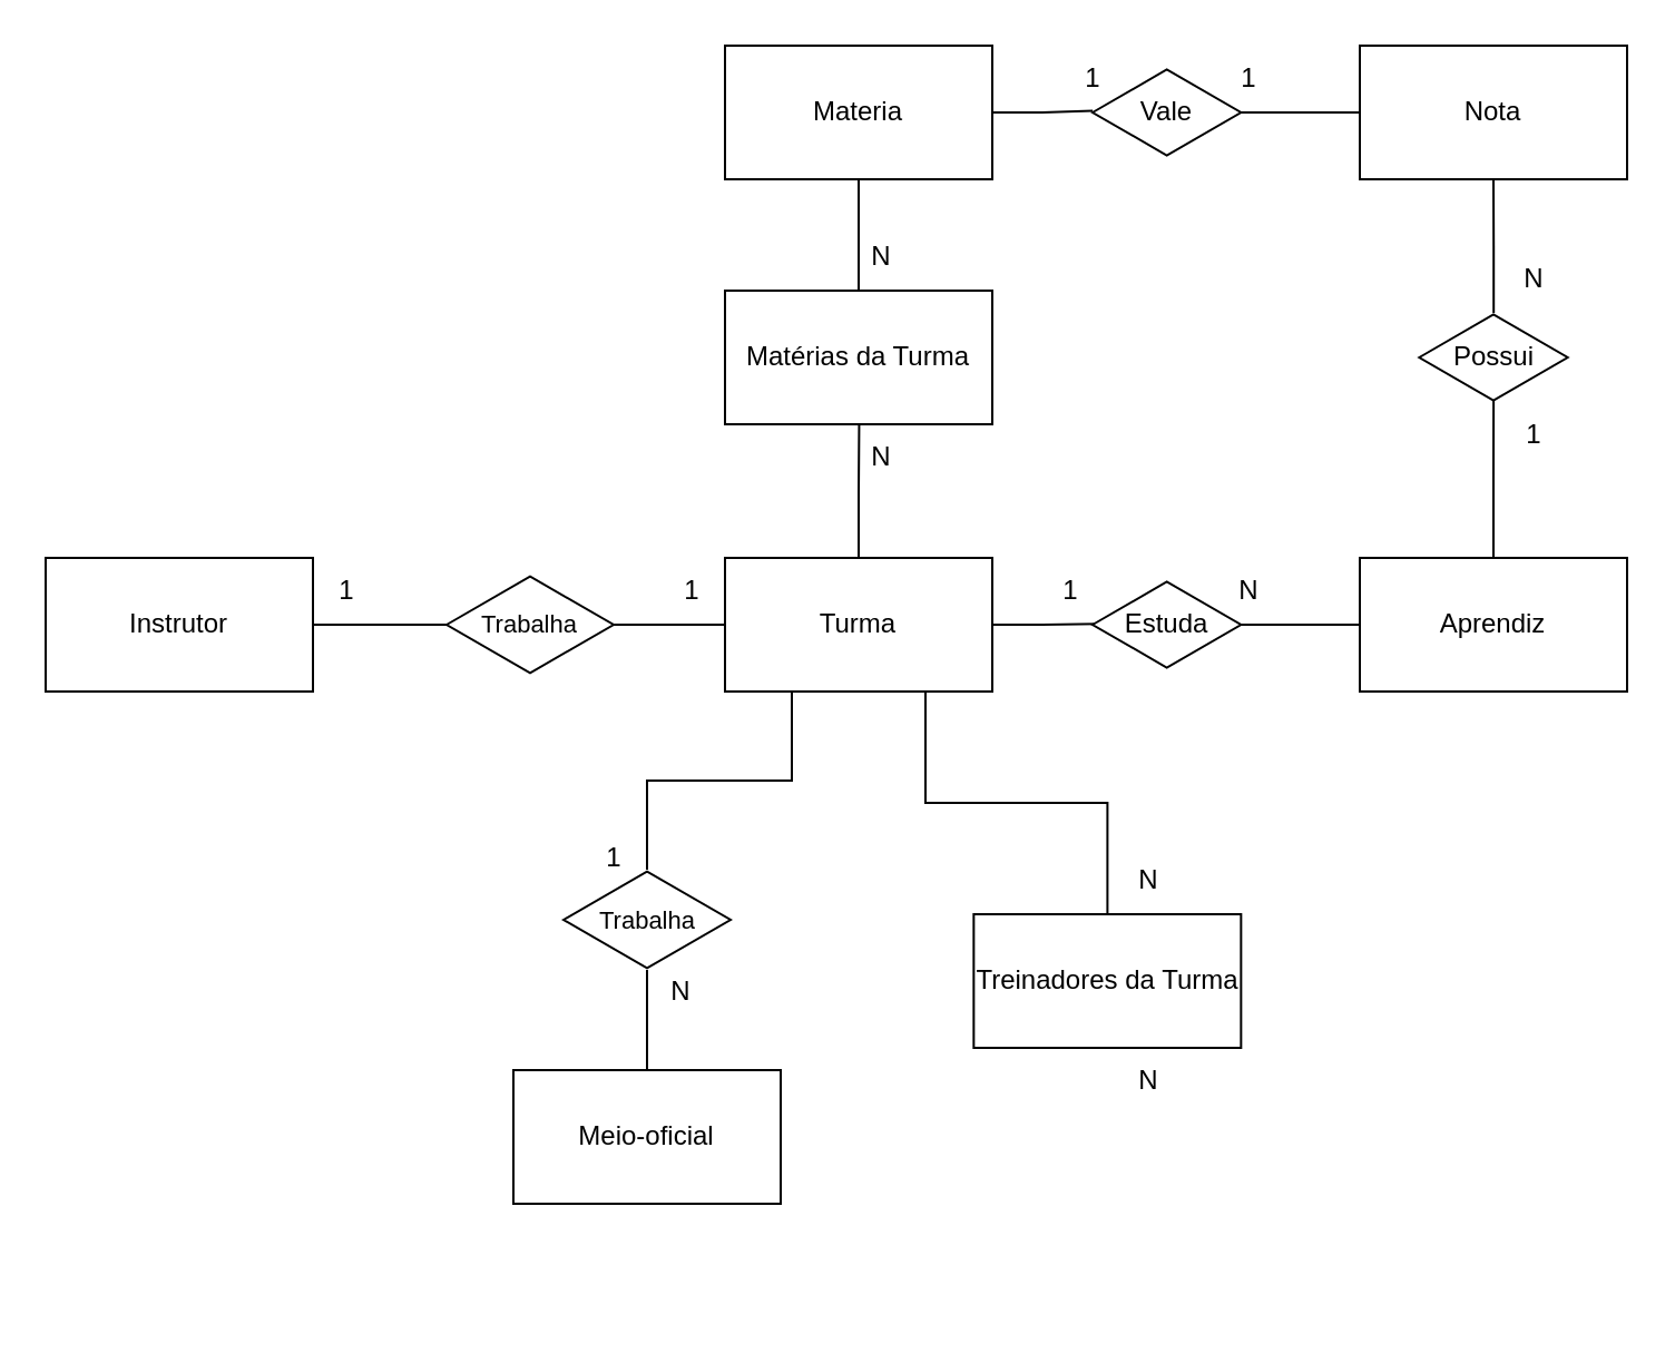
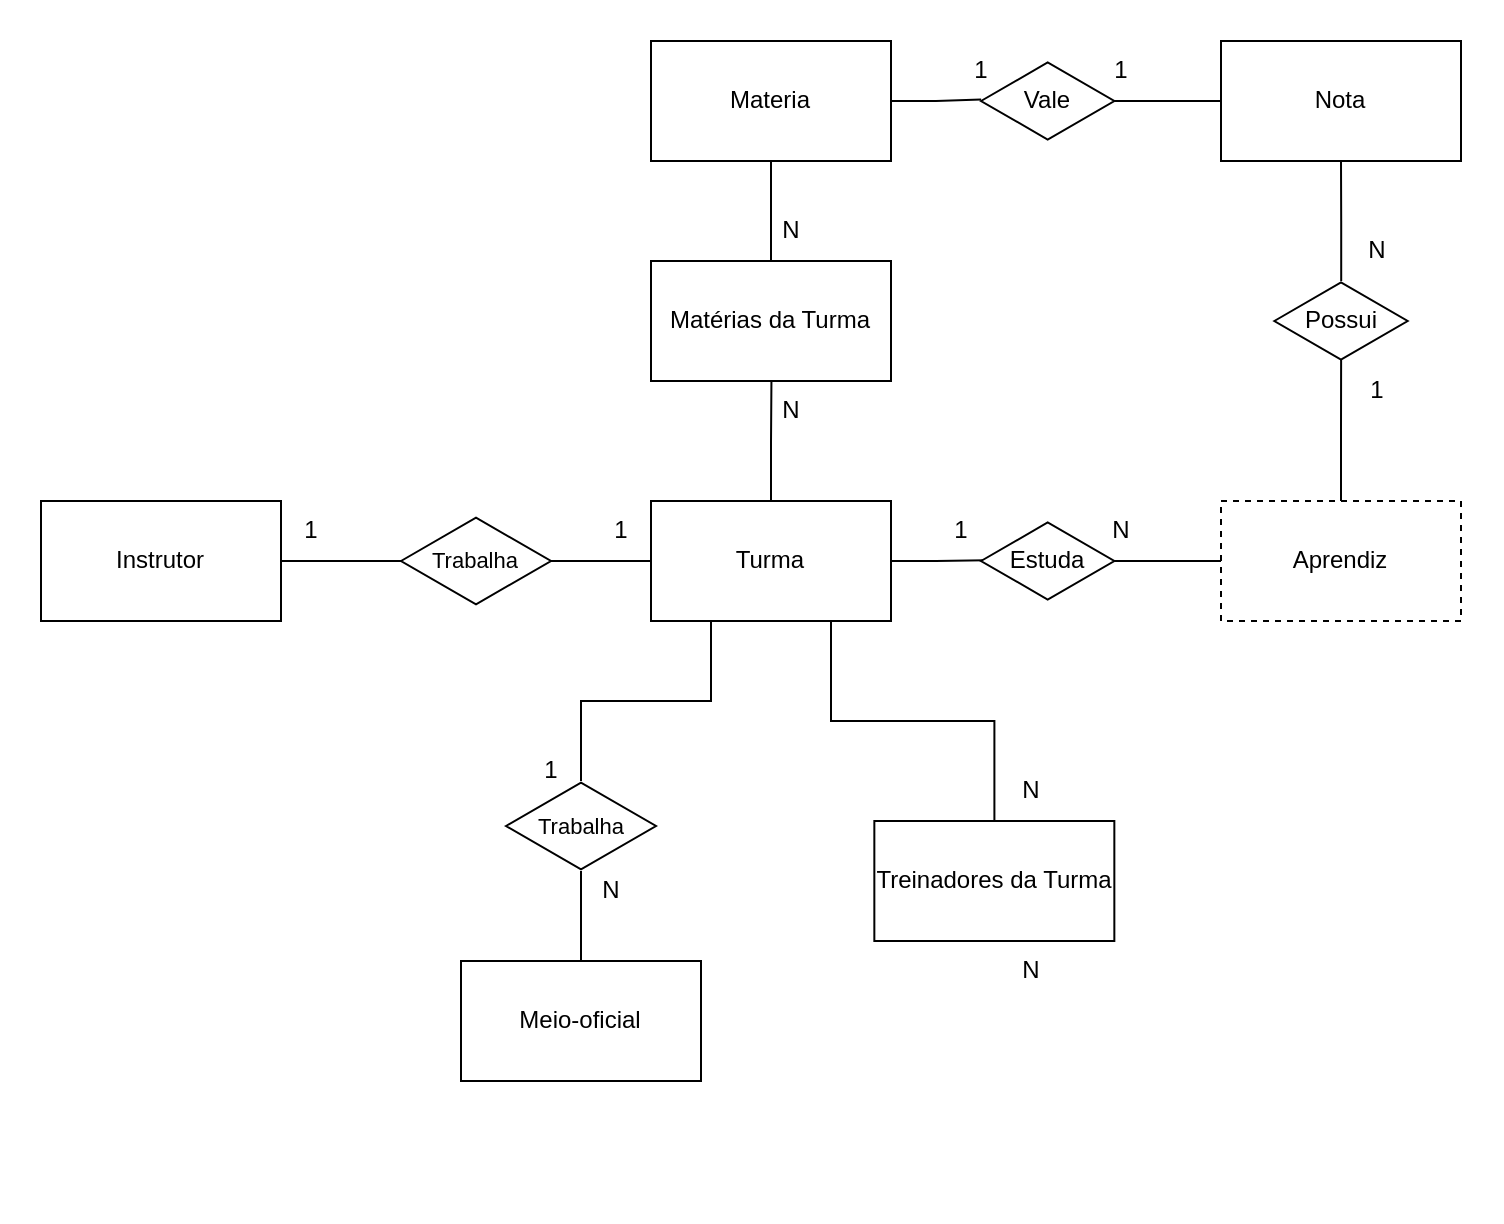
- <mxCell id="7" value="Aprendiz" style="whiteSpace=wrap;html=1;align=center;treeFolding=1;treeMoving=1;newEdgeStyle={&quot;edgeStyle&quot;:&quot;elbowEdgeStyle&quot;,&quot;startArrow&quot;:&quot;none&quot;,&quot;endArrow&quot;:&quot;none&quot;};" vertex="1" parent="1"><mxGeometry x="610" y="250" width="120" height="60" as="geometry" /></mxCell>
+ <mxCell id="7" value="Aprendiz" style="whiteSpace=wrap;html=1;align=center;treeFolding=1;treeMoving=1;newEdgeStyle={&quot;edgeStyle&quot;:&quot;elbowEdgeStyle&quot;,&quot;startArrow&quot;:&quot;none&quot;,&quot;endArrow&quot;:&quot;none&quot;};dashed=1;" vertex="1" parent="1"><mxGeometry x="610" y="250" width="120" height="60" as="geometry" /></mxCell>
